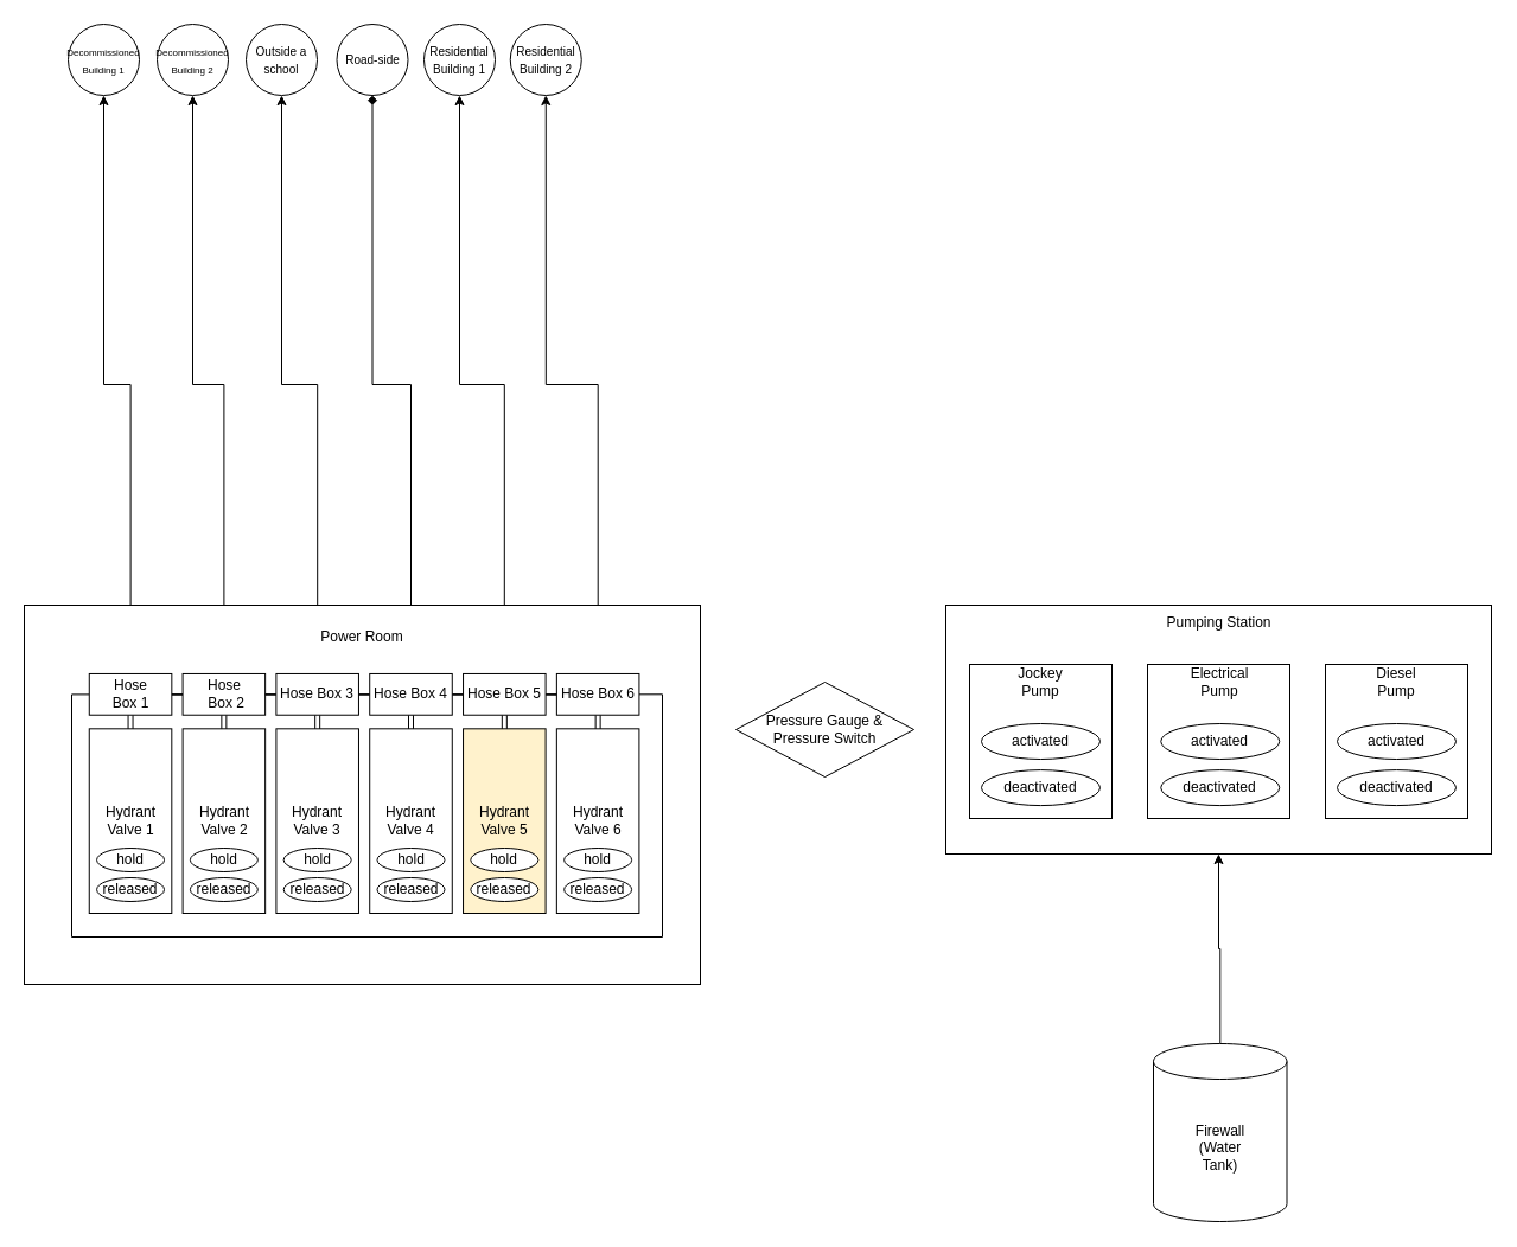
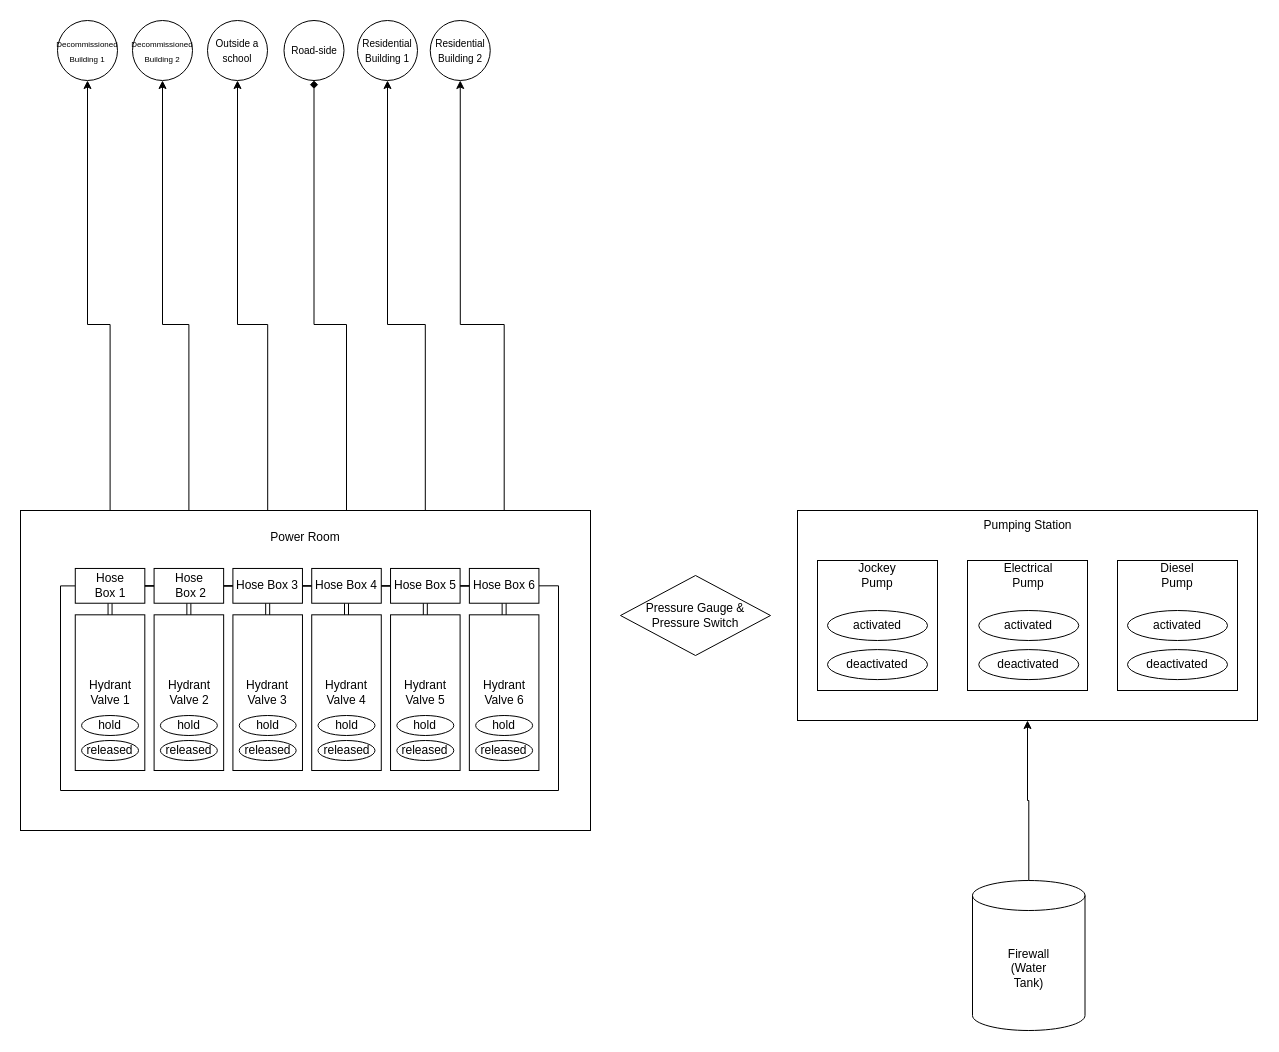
- <mxCell id="28" value="Hydrant Valve 5" style="rounded=0;whiteSpace=wrap;html=1;flipH=1;fillColor=#fff2cc;" vertex="1" parent="1"><mxGeometry x="390.05" y="614.32" width="69.55" height="155.68" as="geometry" /></mxCell>
+ <mxCell id="28" value="Hydrant Valve 5" style="rounded=0;whiteSpace=wrap;html=1;flipH=1;" vertex="1" parent="1"><mxGeometry x="390.05" y="614.32" width="69.55" height="155.68" as="geometry" /></mxCell>
